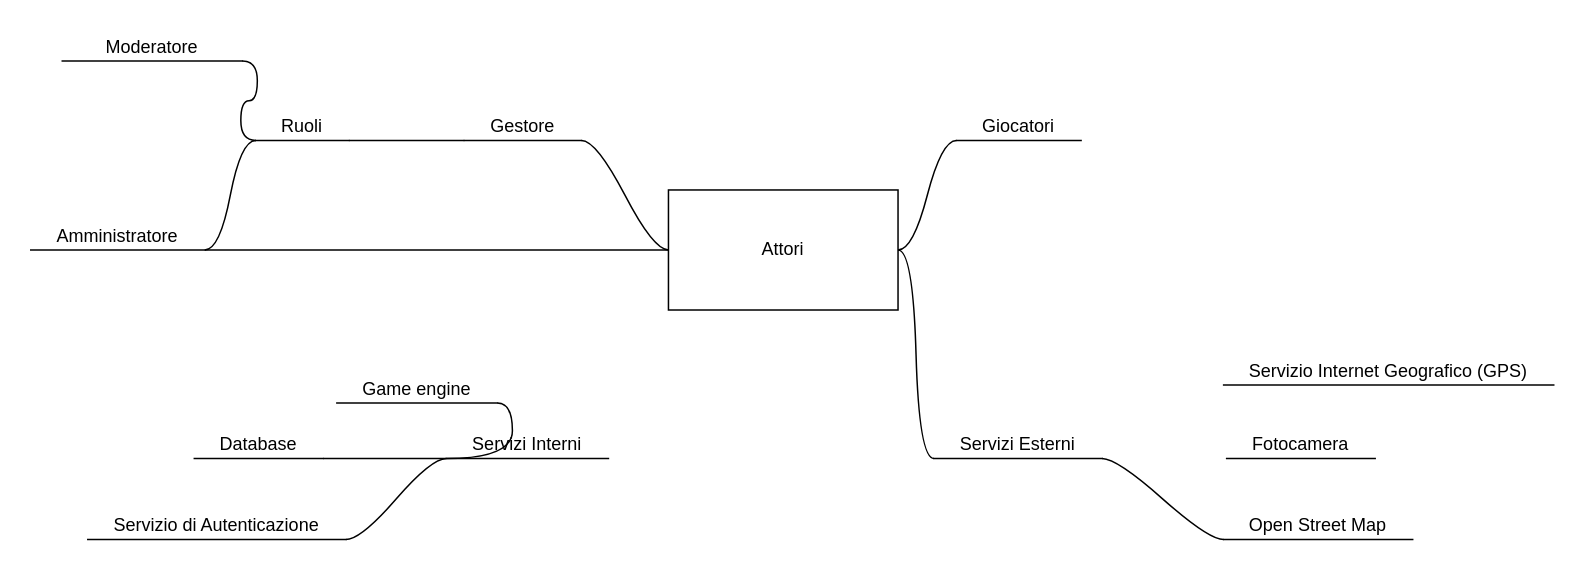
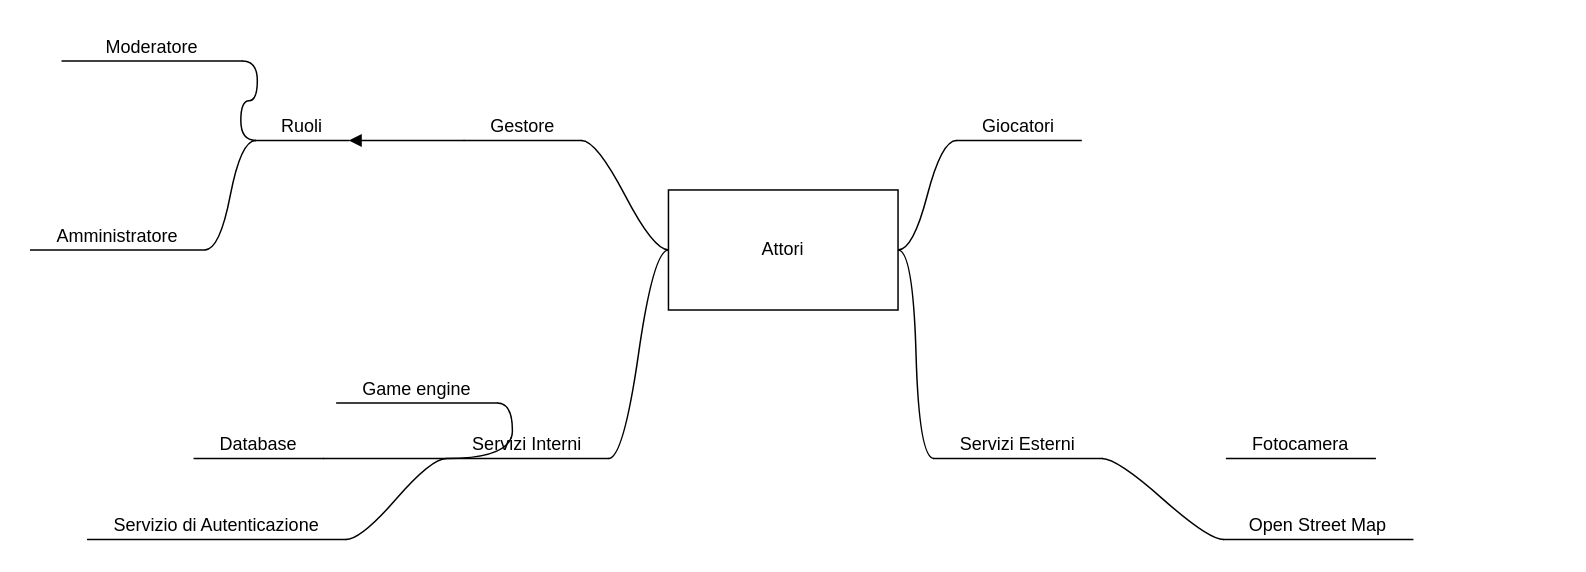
- <mxCell id="8" value="" style="edgeStyle=entityRelationEdgeStyle;startArrow=none;endArrow=none;segment=10;curved=1;sourcePerimeterSpacing=0;targetPerimeterSpacing=0;rounded=0;exitX=0;exitY=1;exitDx=0;exitDy=0;" parent="1" source="5" target="7" edge="1"><mxGeometry relative="1" as="geometry"><mxPoint x="103" y="108" as="sourcePoint" /></mxGeometry></mxCell>
+ <mxCell id="8" value="" style="edgeStyle=entityRelationEdgeStyle;startArrow=none;endArrow=block;segment=10;curved=1;sourcePerimeterSpacing=0;targetPerimeterSpacing=0;rounded=0;exitX=0;exitY=1;exitDx=0;exitDy=0;" parent="1" source="5" target="7" edge="1"><mxGeometry relative="1" as="geometry"><mxPoint x="103" y="108" as="sourcePoint" /></mxGeometry></mxCell>
- <mxCell id="18" value="" style="edgeStyle=entityRelationEdgeStyle;startArrow=none;endArrow=none;segment=10;curved=1;sourcePerimeterSpacing=0;targetPerimeterSpacing=0;rounded=0;exitX=0;exitY=0.5;exitDx=0;exitDy=0;" parent="1" source="2" target="11" edge="1"><mxGeometry relative="1" as="geometry"><mxPoint x="397" y="189" as="sourcePoint" /><mxPoint x="330" y="241" as="targetPoint" /></mxGeometry></mxCell>
+ <mxCell id="18" value="" style="edgeStyle=entityRelationEdgeStyle;startArrow=none;endArrow=none;segment=10;curved=1;sourcePerimeterSpacing=0;targetPerimeterSpacing=0;rounded=0;exitX=0;exitY=0.5;exitDx=0;exitDy=0;entryX=1;entryY=1;entryDx=0;entryDy=0;" parent="1" source="2" target="20" edge="1"><mxGeometry relative="1" as="geometry"><mxPoint x="397" y="189" as="sourcePoint" /><mxPoint x="330" y="241" as="targetPoint" /></mxGeometry></mxCell>
- <mxCell id="15" value="Servizio Internet Geografico (GPS)" style="whiteSpace=wrap;html=1;shape=partialRectangle;top=0;left=0;bottom=1;right=0;points=[[0,1],[1,1]];fillColor=none;align=center;verticalAlign=bottom;routingCenterY=0.5;snapToPoint=1;recursiveResize=0;autosize=1;treeFolding=1;treeMoving=1;newEdgeStyle={&quot;edgeStyle&quot;:&quot;entityRelationEdgeStyle&quot;,&quot;startArrow&quot;:&quot;none&quot;,&quot;endArrow&quot;:&quot;none&quot;,&quot;segment&quot;:10,&quot;curved&quot;:1,&quot;sourcePerimeterSpacing&quot;:0,&quot;targetPerimeterSpacing&quot;:0};" parent="1" vertex="1"><mxGeometry x="815" y="230" width="220" height="26" as="geometry" /></mxCell>
